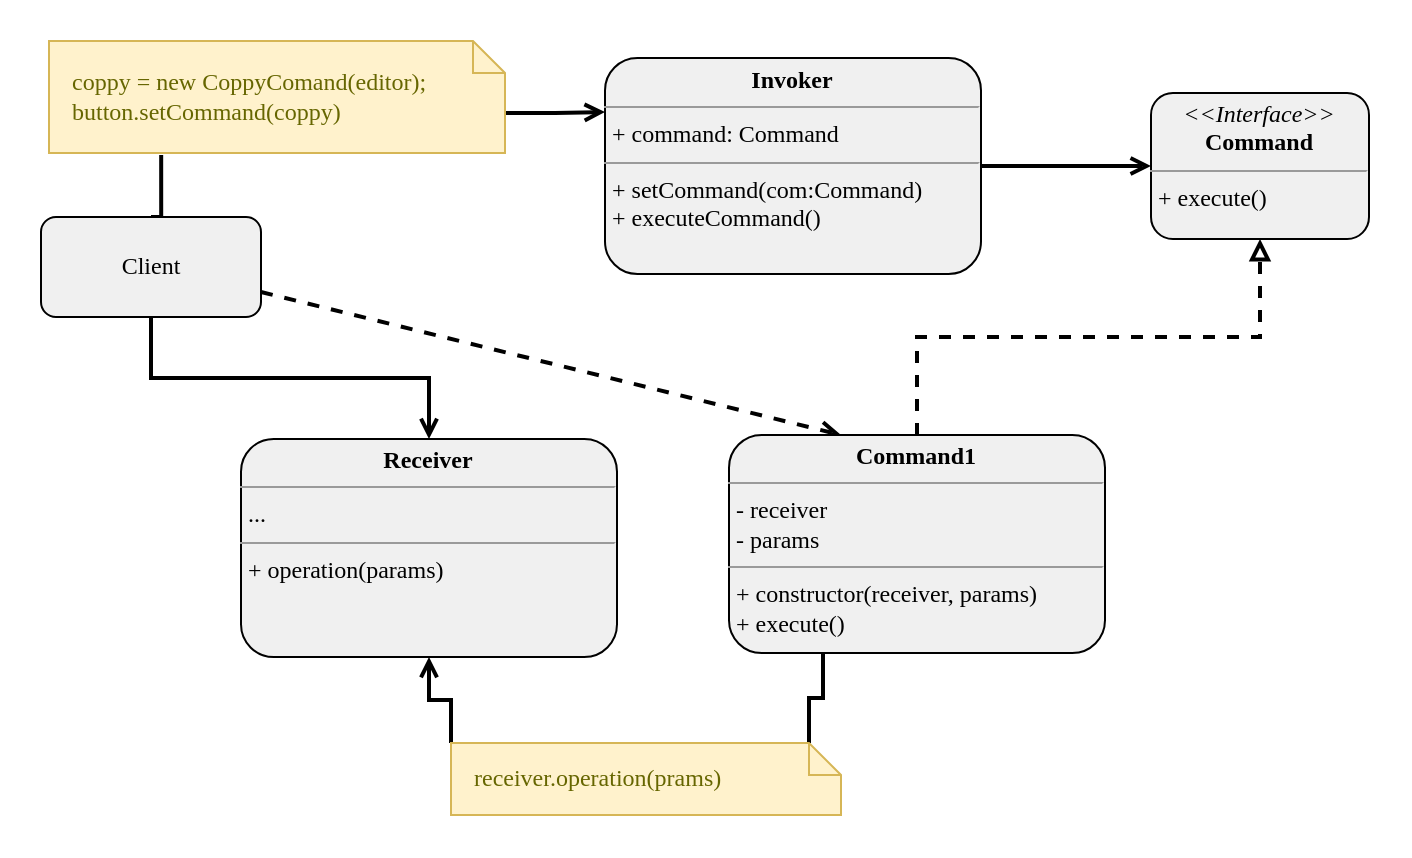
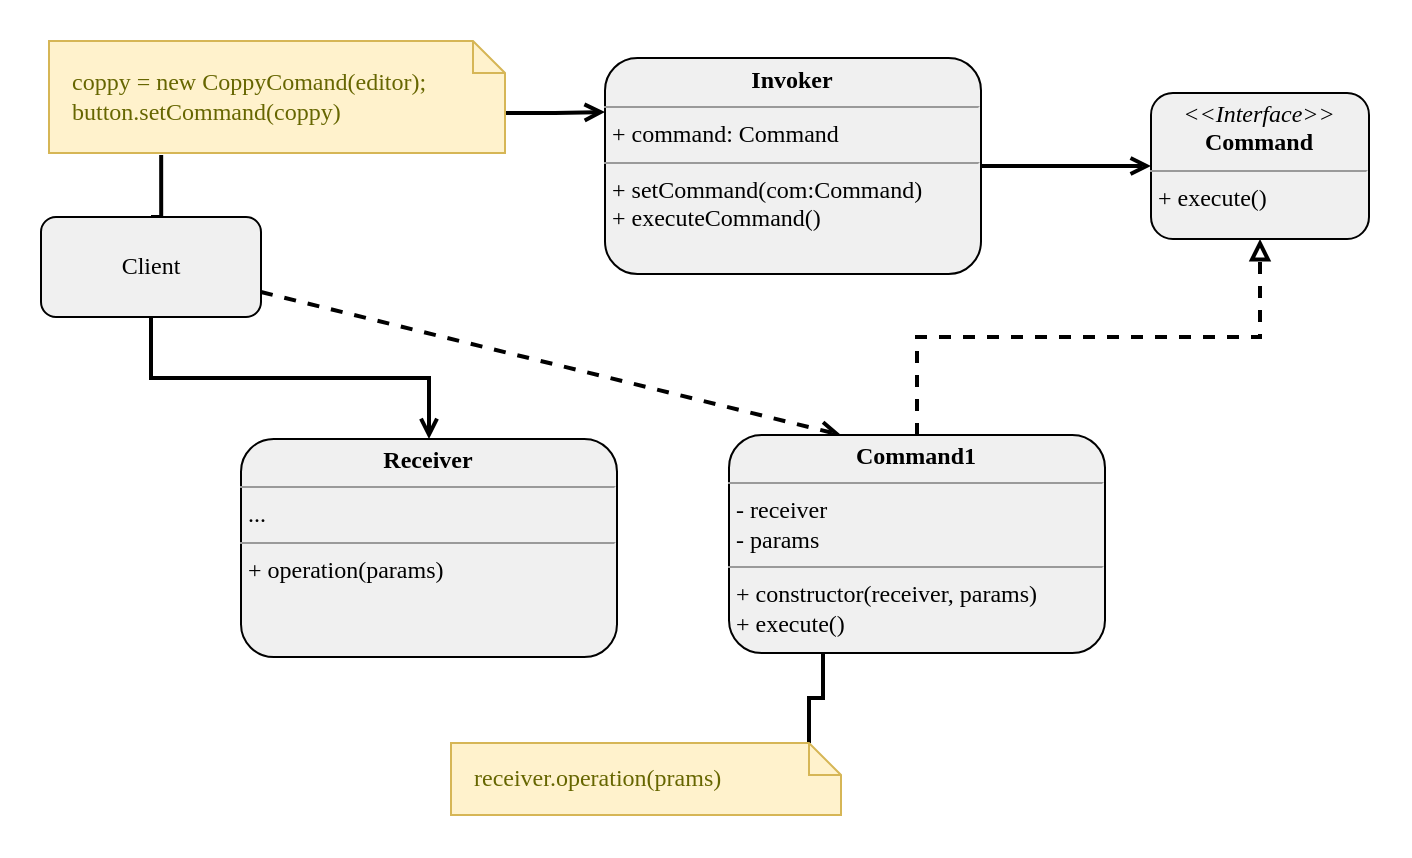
- <mxCell id="10" style="edgeStyle=orthogonalEdgeStyle;rounded=0;orthogonalLoop=1;jettySize=auto;html=1;exitX=0.5;exitY=1;exitDx=0;exitDy=0;entryX=0;entryY=0;entryDx=0;entryDy=0;entryPerimeter=0;fontFamily=Ubuntu;fontSize=12;fontColor=#000000;startArrow=open;startFill=0;endArrow=none;endFill=0;strokeColor=#000000;strokeWidth=2;" edge="1" parent="1" source="11" target="16"><mxGeometry relative="1" as="geometry" /></mxCell>
